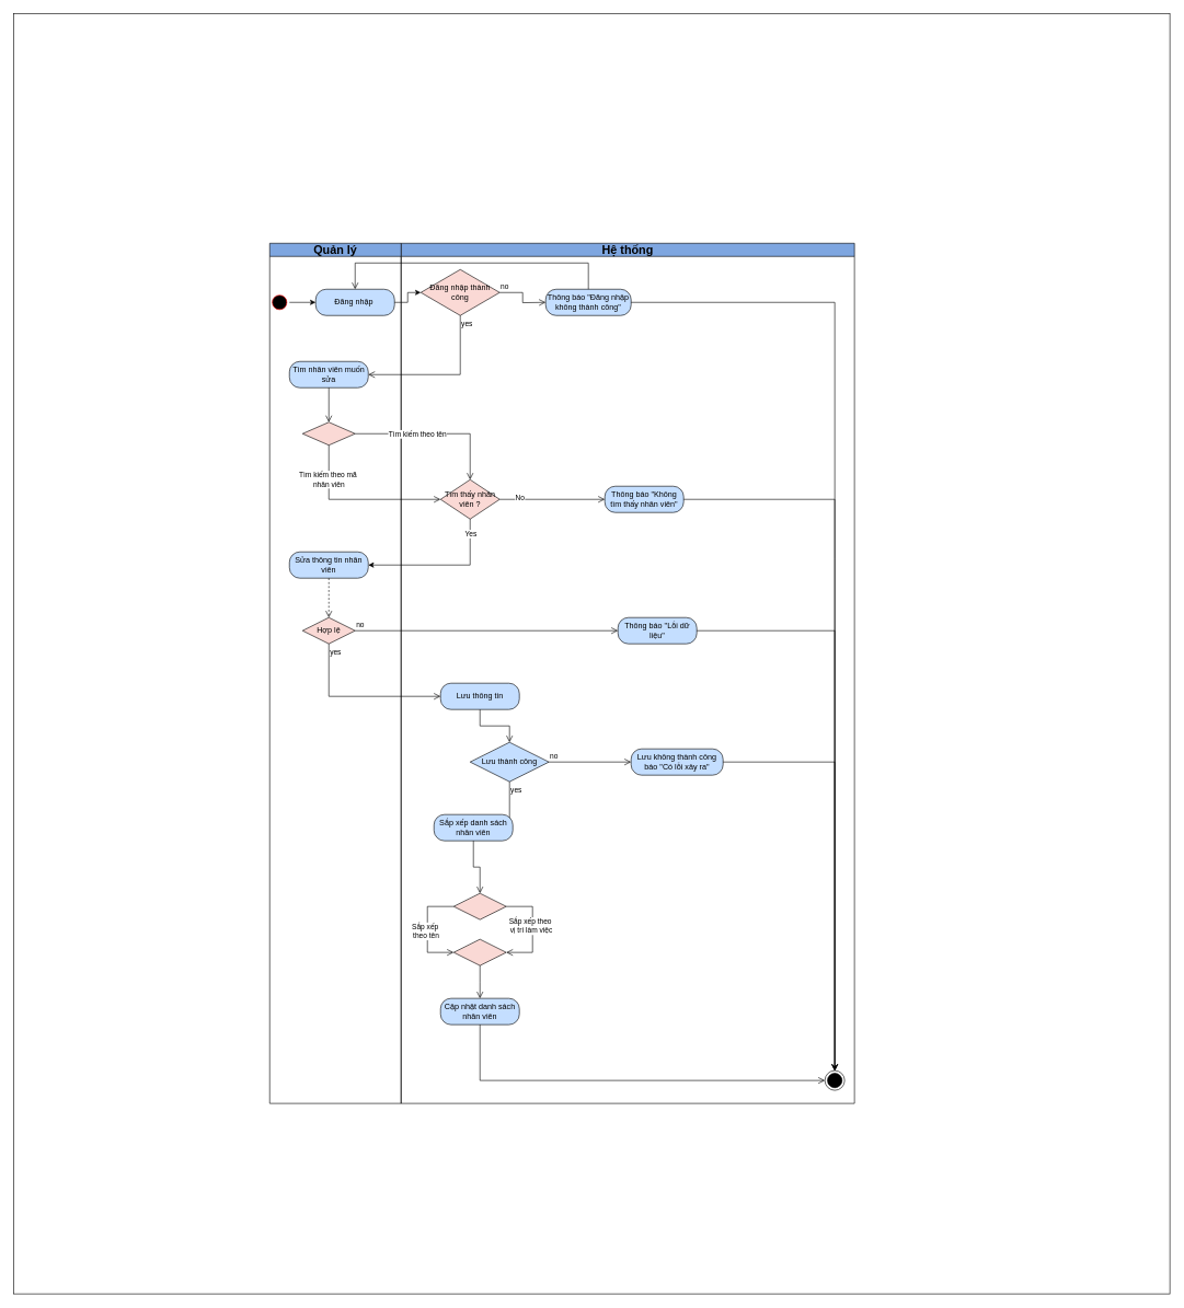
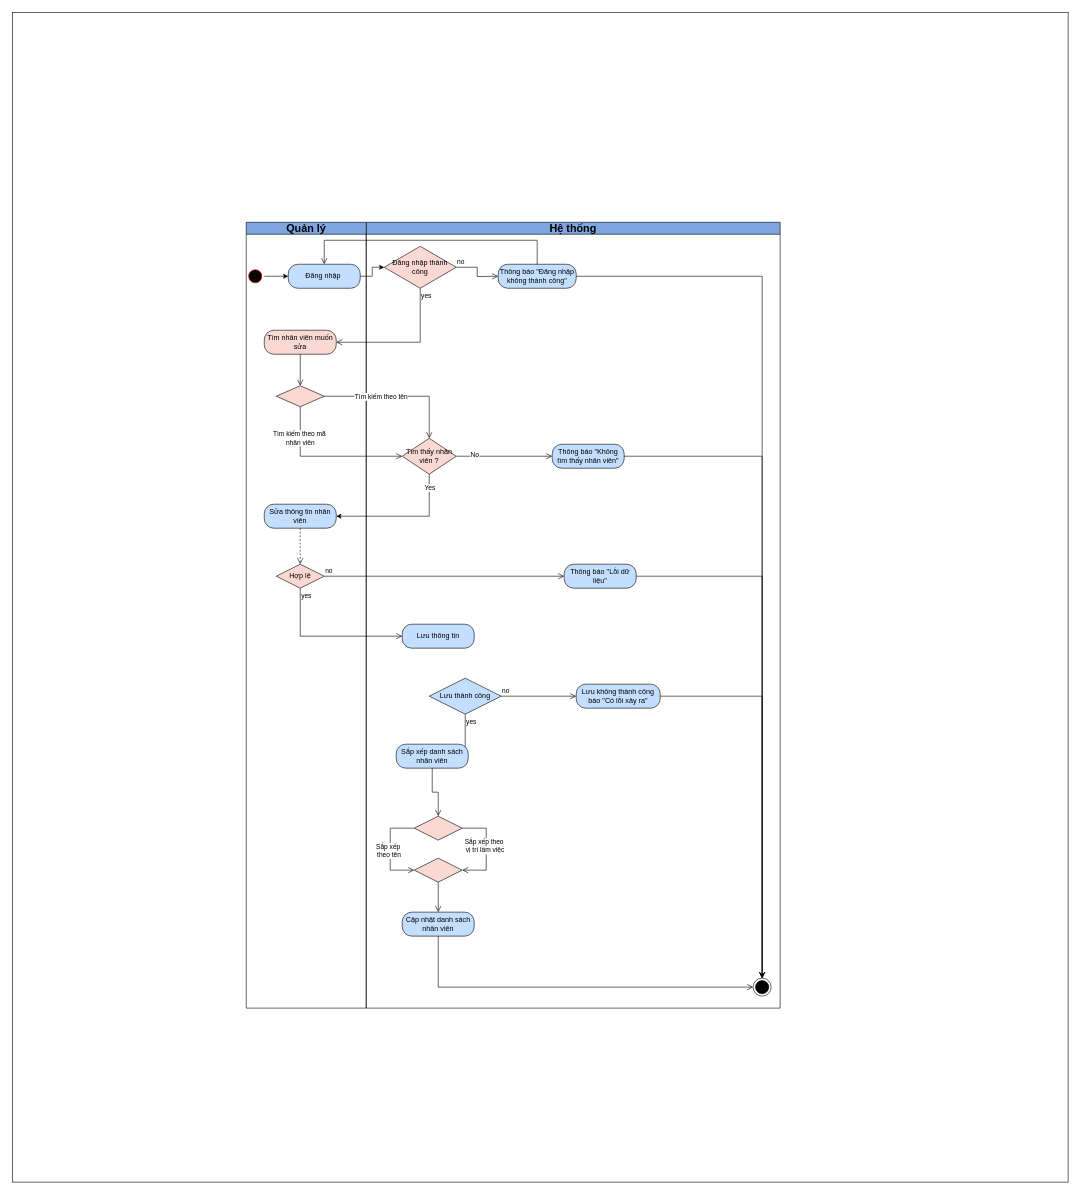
- <mxCell id="37" value="Tìm nhân viên muốn sửa" style="rounded=1;whiteSpace=wrap;html=1;arcSize=40;fontColor=#000000;fillColor=#C4DEFF;strokeColor=#000000;" vertex="1" parent="33"><mxGeometry x="30" y="180" width="120" height="40" as="geometry" /></mxCell>
+ <mxCell id="37" value="Tìm nhân viên muốn sửa" style="rounded=1;whiteSpace=wrap;html=1;arcSize=40;fontColor=#000000;fillColor=#fad9d5;strokeColor=#000000;" vertex="1" parent="33"><mxGeometry x="30" y="180" width="120" height="40" as="geometry" /></mxCell>
- <mxCell id="15" value="" style="edgeStyle=orthogonalEdgeStyle;html=1;verticalAlign=bottom;endArrow=open;endSize=8;strokeColor=#000000;rounded=0;entryX=0.5;entryY=0;entryDx=0;entryDy=0;" edge="1" parent="3" source="14" target="12"><mxGeometry relative="1" as="geometry"><mxPoint x="120" y="770" as="targetPoint" /><Array as="points" /></mxGeometry></mxCell>
